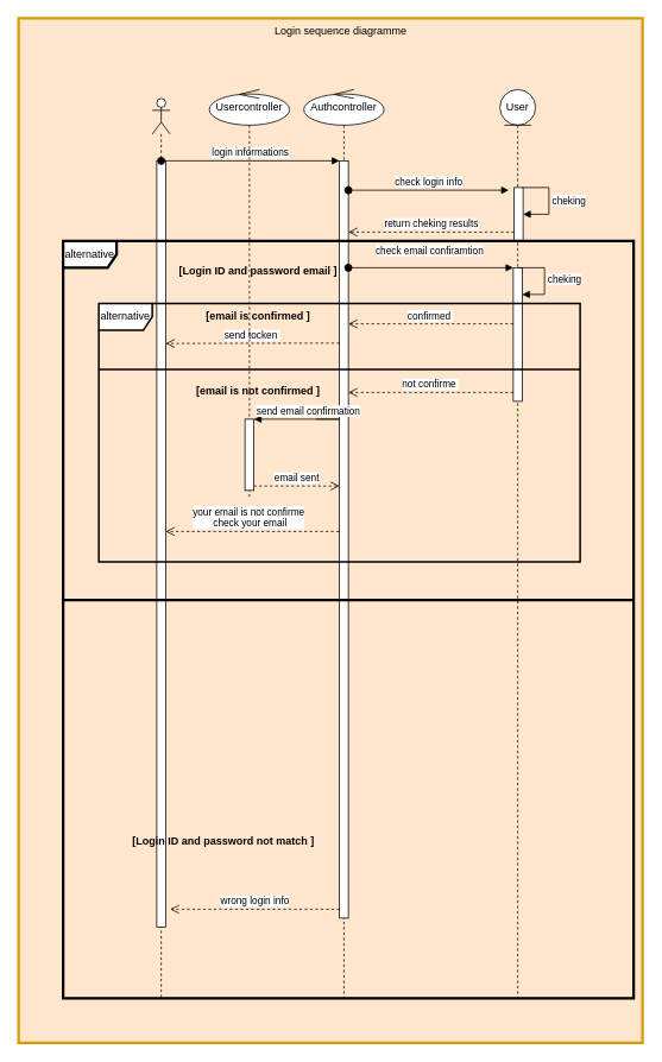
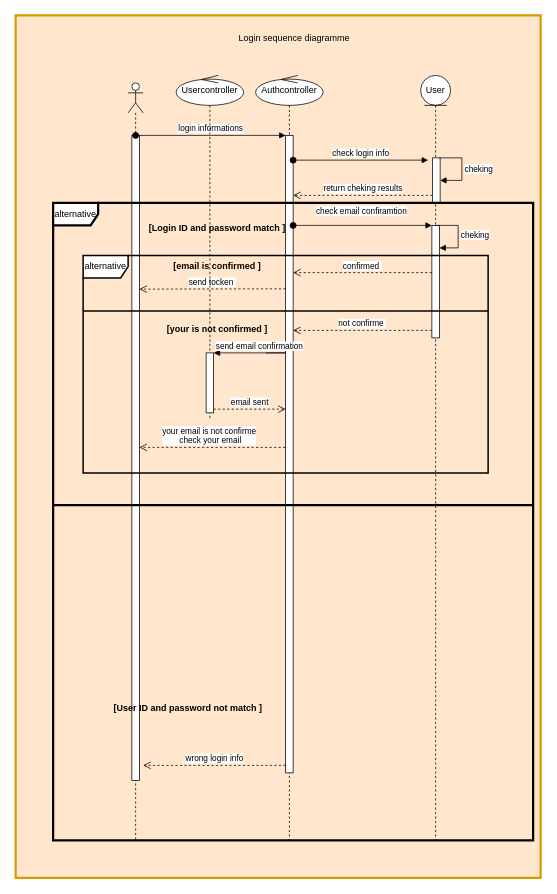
- <mxCell id="3" value="Login sequence diagramme&amp;nbsp;&amp;nbsp;" style="text;html=1;strokeColor=none;fillColor=none;align=center;verticalAlign=middle;whiteSpace=wrap;rounded=0;" parent="1" vertex="1"><mxGeometry x="262" y="20" width="246" height="30" as="geometry" /></mxCell>
+ <mxCell id="3" value="Login sequence diagramme&amp;nbsp;&amp;nbsp;" style="text;html=1;strokeColor=none;fillColor=none;align=center;verticalAlign=middle;whiteSpace=wrap;rounded=0;" parent="1" vertex="1"><mxGeometry x="272" y="35" width="246" height="30" as="geometry" /></mxCell>
- <mxCell id="30" value="[Login ID and password email ]" style="text;align=center;fontStyle=1;verticalAlign=middle;spacingLeft=3;spacingRight=3;rotatable=0;points=[[0,0.5],[1,0.5]];portConstraint=eastwest;rounded=0;shadow=0;glass=0;fontColor=#000000;" parent="1" vertex="1"><mxGeometry x="179" y="290" width="220" height="26" as="geometry" /></mxCell>
+ <mxCell id="30" value="[Login ID and password match ]" style="text;align=center;fontStyle=1;verticalAlign=middle;spacingLeft=3;spacingRight=3;rotatable=0;points=[[0,0.5],[1,0.5]];portConstraint=eastwest;rounded=0;shadow=0;glass=0;fontColor=#000000;" parent="1" vertex="1"><mxGeometry x="179" y="290" width="220" height="26" as="geometry" /></mxCell>
- <mxCell id="31" value="[email is not confirmed ]" style="text;align=center;fontStyle=1;verticalAlign=middle;spacingLeft=3;spacingRight=3;rotatable=0;points=[[0,0.5],[1,0.5]];portConstraint=eastwest;rounded=0;shadow=0;glass=0;fontColor=#000000;" parent="1" vertex="1"><mxGeometry x="179" y="424" width="220" height="26" as="geometry" /></mxCell>
+ <mxCell id="31" value="[your is not confirmed ]" style="text;align=center;fontStyle=1;verticalAlign=middle;spacingLeft=3;spacingRight=3;rotatable=0;points=[[0,0.5],[1,0.5]];portConstraint=eastwest;rounded=0;shadow=0;glass=0;fontColor=#000000;" parent="1" vertex="1"><mxGeometry x="179" y="424" width="220" height="26" as="geometry" /></mxCell>
- <mxCell id="32" value="[Login ID and password not match ]" style="text;align=center;fontStyle=1;verticalAlign=middle;spacingLeft=3;spacingRight=3;rotatable=0;points=[[0,0.5],[1,0.5]];portConstraint=eastwest;rounded=0;shadow=0;glass=0;fontColor=#000000;" parent="1" vertex="1"><mxGeometry x="140" y="930" width="220" height="26" as="geometry" /></mxCell>
+ <mxCell id="32" value="[User ID and password not match ]" style="text;align=center;fontStyle=1;verticalAlign=middle;spacingLeft=3;spacingRight=3;rotatable=0;points=[[0,0.5],[1,0.5]];portConstraint=eastwest;rounded=0;shadow=0;glass=0;fontColor=#000000;" parent="1" vertex="1"><mxGeometry x="140" y="930" width="220" height="26" as="geometry" /></mxCell>
